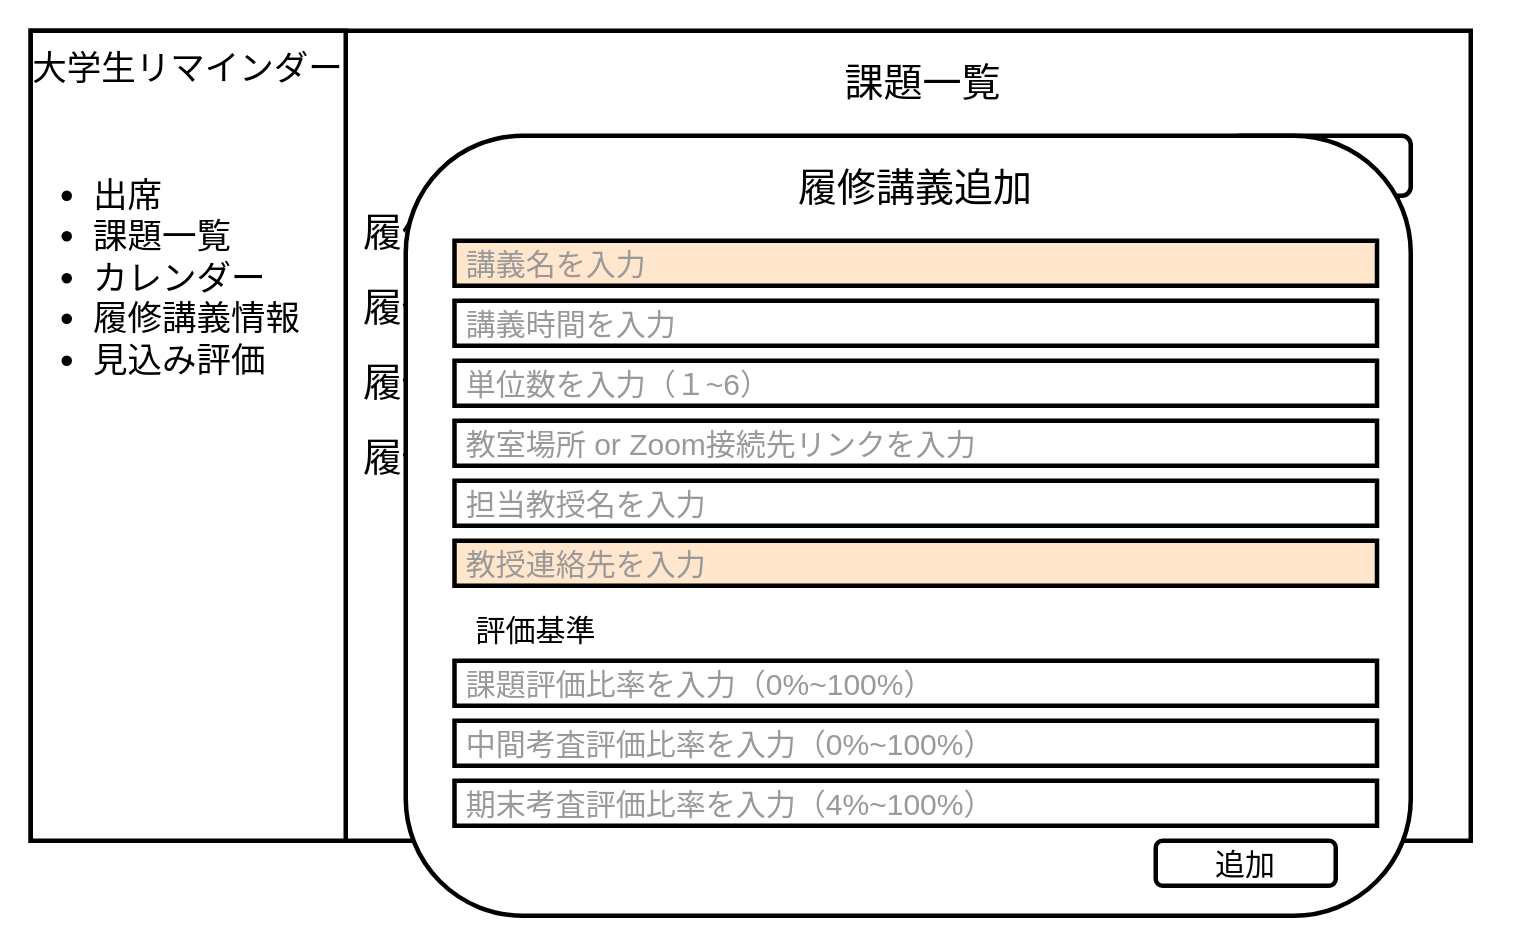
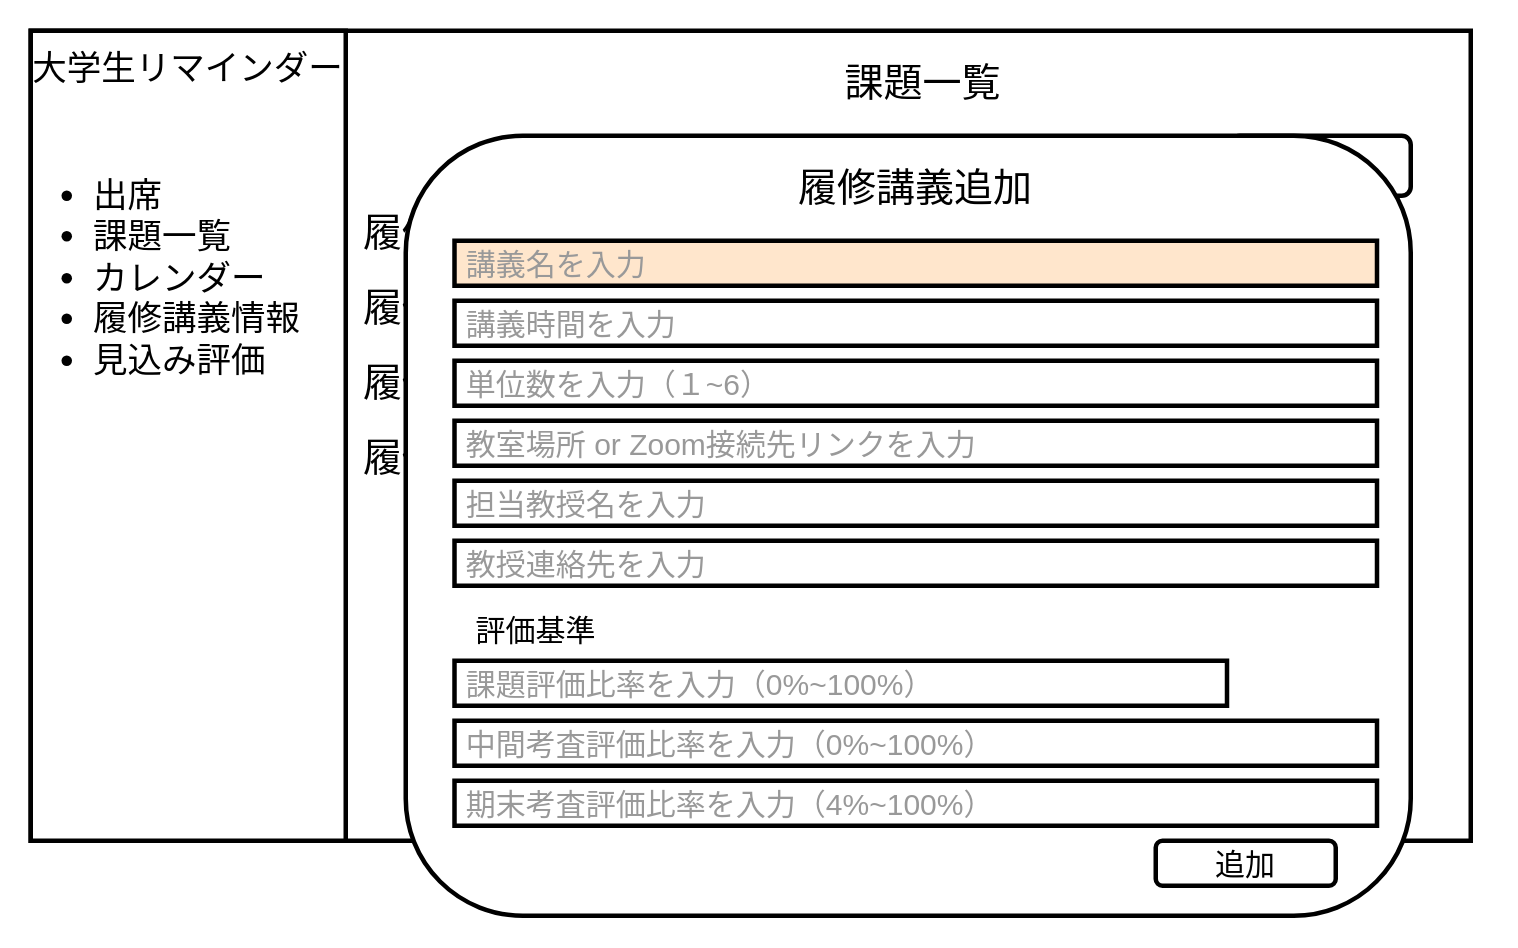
- <mxCell id="27" value="&amp;nbsp;教授連絡先を入力" style="rounded=0;whiteSpace=wrap;html=1;fontSize=20;fontColor=#999999;strokeColor=#000000;strokeWidth=3;fillColor=#ffe6cc;align=left;" vertex="1" parent="1"><mxGeometry x="302.5" y="360" width="615" height="30" as="geometry" /></mxCell>
+ <mxCell id="27" value="&amp;nbsp;教授連絡先を入力" style="rounded=0;whiteSpace=wrap;html=1;fontSize=20;fontColor=#999999;strokeColor=#000000;strokeWidth=3;fillColor=#FFFFFF;align=left;" vertex="1" parent="1"><mxGeometry x="302.5" y="360" width="615" height="30" as="geometry" /></mxCell>
- <mxCell id="28" value="&amp;nbsp;課題評価比率を入力（0%~100%）" style="rounded=0;whiteSpace=wrap;html=1;fontSize=20;fontColor=#999999;strokeColor=#000000;strokeWidth=3;fillColor=#FFFFFF;align=left;" vertex="1" parent="1"><mxGeometry x="302.5" y="440" width="615" height="30" as="geometry" /></mxCell>
+ <mxCell id="28" value="&amp;nbsp;課題評価比率を入力（0%~100%）" style="rounded=0;whiteSpace=wrap;html=1;fontSize=20;fontColor=#999999;strokeColor=#000000;strokeWidth=3;fillColor=#FFFFFF;align=left;" vertex="1" parent="1"><mxGeometry x="302.5" y="440" width="515" height="30" as="geometry" /></mxCell>
